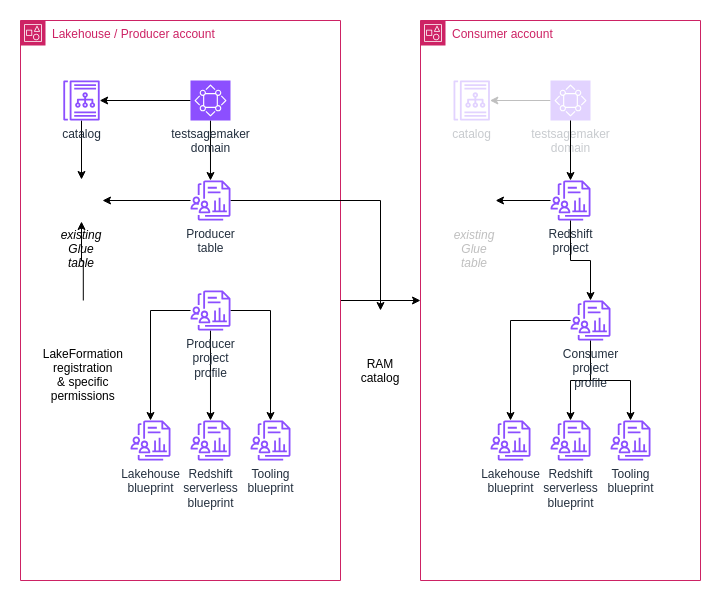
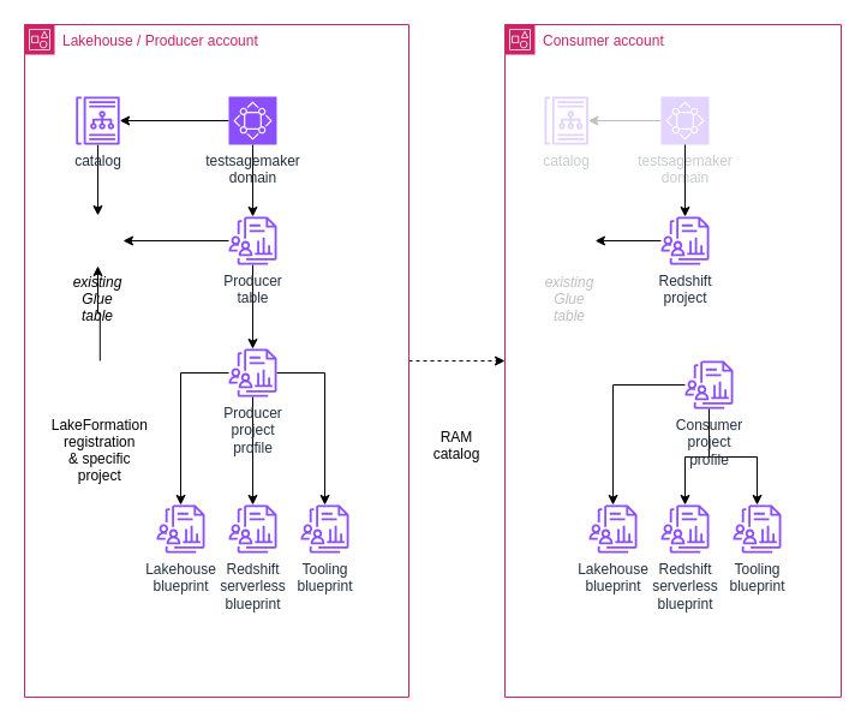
- <mxCell id="9" style="edgeStyle=orthogonalEdgeStyle;rounded=0;orthogonalLoop=1;jettySize=auto;html=1;" edge="1" parent="5" source="11" target="40"><mxGeometry relative="1" as="geometry" /></mxCell>
+ <mxCell id="9" style="edgeStyle=orthogonalEdgeStyle;rounded=0;orthogonalLoop=1;jettySize=auto;html=1;" edge="1" parent="5" source="11" target="17"><mxGeometry relative="1" as="geometry" /></mxCell>
- <mxCell id="30" style="edgeStyle=orthogonalEdgeStyle;rounded=0;orthogonalLoop=1;jettySize=auto;html=1;" edge="1" parent="24" source="26" target="29"><mxGeometry relative="1" as="geometry" /></mxCell>
- <mxCell id="4" style="edgeStyle=orthogonalEdgeStyle;rounded=0;orthogonalLoop=1;jettySize=auto;html=1;entryX=0;entryY=0.5;entryDx=0;entryDy=0;" edge="1" parent="1" source="5" target="24"><mxGeometry relative="1" as="geometry" /></mxCell>
+ <mxCell id="4" style="edgeStyle=orthogonalEdgeStyle;rounded=0;orthogonalLoop=1;jettySize=auto;html=1;entryX=0;entryY=0.5;entryDx=0;entryDy=0;dashed=1;" edge="1" parent="1" source="5" target="24"><mxGeometry relative="1" as="geometry" /></mxCell>
- <mxCell id="23" value="LakeFormation&#10;registration&#10;&amp; specific&#10;permissions" style="shape=image;verticalLabelPosition=bottom;labelBackgroundColor=default;verticalAlign=top;aspect=fixed;imageAspect=0;image=https://encrypted-tbn0.gstatic.com/images?q=tbn:ANd9GcQPRs4HxRfPx4WQ1lM2FtH99Zg8Ttjij8FSQA&amp;s;" vertex="1" parent="5"><mxGeometry x="42.79" y="280" width="40" height="40" as="geometry" /></mxCell>
+ <mxCell id="23" value="LakeFormation&#10;registration&#10;&amp; specific&#10;project" style="shape=image;verticalLabelPosition=bottom;labelBackgroundColor=default;verticalAlign=top;aspect=fixed;imageAspect=0;image=https://encrypted-tbn0.gstatic.com/images?q=tbn:ANd9GcQPRs4HxRfPx4WQ1lM2FtH99Zg8Ttjij8FSQA&amp;s;" vertex="1" parent="5"><mxGeometry x="42.79" y="280" width="40" height="40" as="geometry" /></mxCell>
